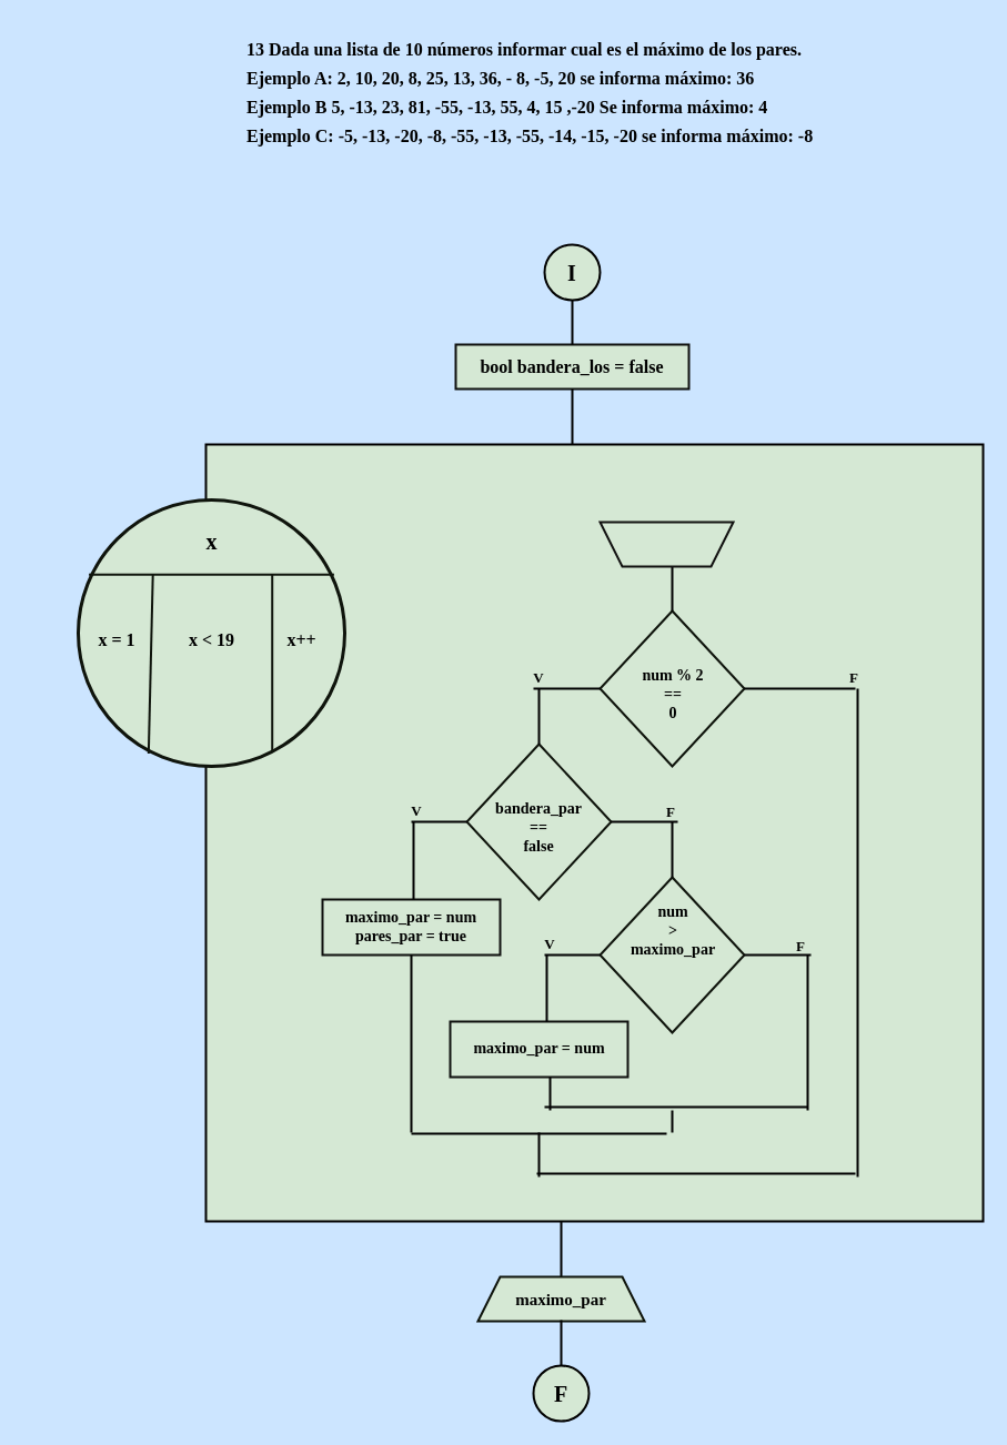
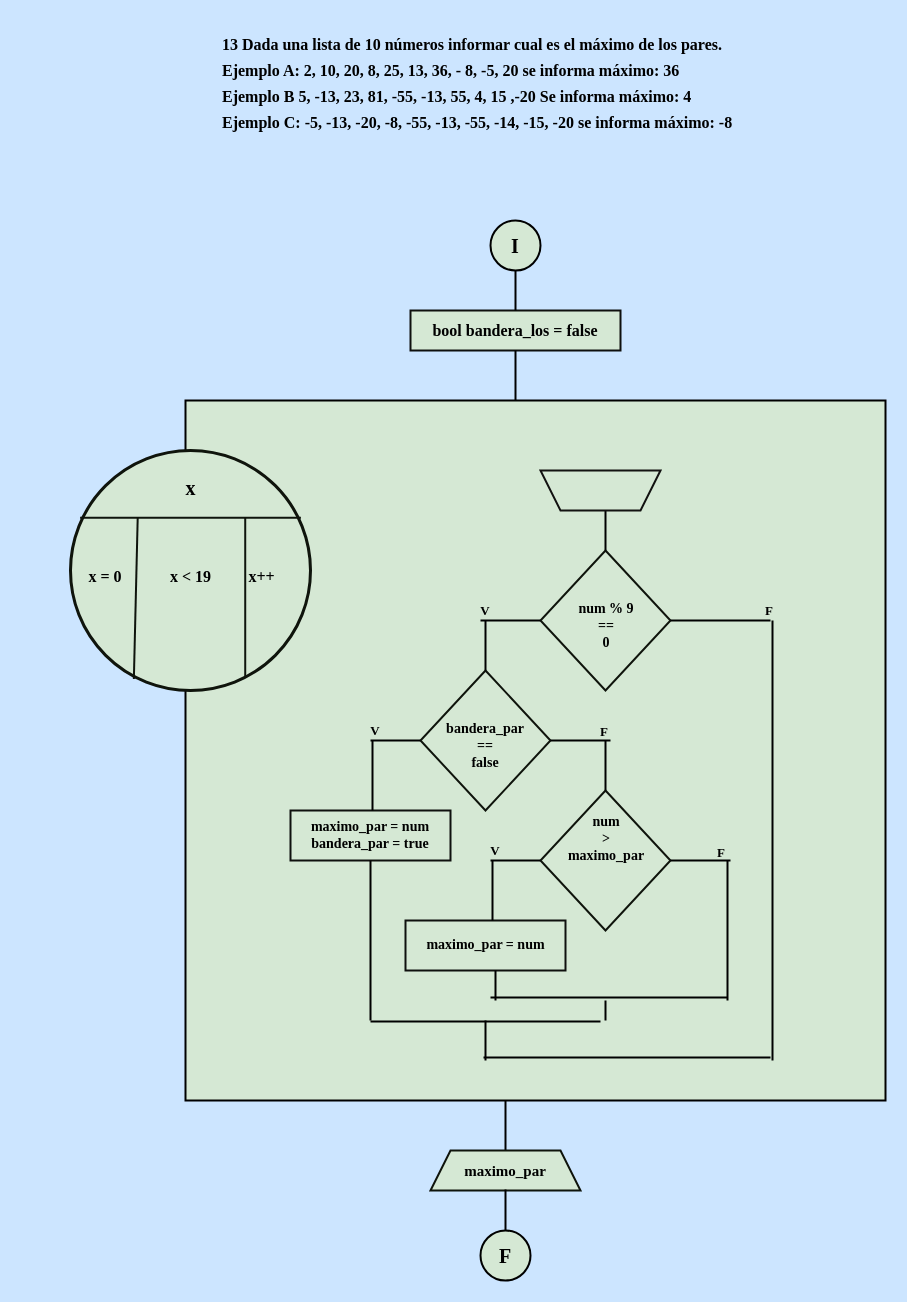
- <mxCell id="40" value="&lt;font color=&quot;#000000&quot; size=&quot;1&quot; face=&quot;Comic Sans MS&quot;&gt;&lt;b style=&quot;font-size: 16px;&quot;&gt;x++&lt;/b&gt;&lt;/font&gt;" style="text;strokeColor=none;align=center;fillColor=none;html=1;verticalAlign=middle;whiteSpace=wrap;rounded=0;fontFamily=Architects Daughter;fontSource=https://fonts.googleapis.com/css?family=Architects+Daughter;container=0;" vertex="1" parent="33"><mxGeometry x="172.525" y="113.535" width="56.566" height="24.242" as="geometry" /></mxCell>
+ <mxCell id="40" value="&lt;font color=&quot;#000000&quot; size=&quot;1&quot; face=&quot;Comic Sans MS&quot;&gt;&lt;b style=&quot;font-size: 16px;&quot;&gt;x++&lt;/b&gt;&lt;/font&gt;" style="text;strokeColor=none;align=center;fillColor=none;html=1;verticalAlign=middle;whiteSpace=wrap;rounded=0;fontFamily=Architects Daughter;fontSource=https://fonts.googleapis.com/css?family=Architects+Daughter;container=0;" vertex="1" parent="33"><mxGeometry x="162.525" y="113.535" width="56.566" height="24.242" as="geometry" /></mxCell>
- <mxCell id="41" value="&lt;font color=&quot;#000000&quot; size=&quot;1&quot; face=&quot;Comic Sans MS&quot;&gt;&lt;b style=&quot;font-size: 16px;&quot;&gt;x = 1&lt;/b&gt;&lt;/font&gt;" style="text;strokeColor=none;align=center;fillColor=none;html=1;verticalAlign=middle;whiteSpace=wrap;rounded=0;fontFamily=Architects Daughter;fontSource=https://fonts.googleapis.com/css?family=Architects+Daughter;container=0;" vertex="1" parent="33"><mxGeometry x="10" y="110.54" width="50" height="30" as="geometry" /></mxCell>
+ <mxCell id="41" value="&lt;font color=&quot;#000000&quot; size=&quot;1&quot; face=&quot;Comic Sans MS&quot;&gt;&lt;b style=&quot;font-size: 16px;&quot;&gt;x = 0&lt;/b&gt;&lt;/font&gt;" style="text;strokeColor=none;align=center;fillColor=none;html=1;verticalAlign=middle;whiteSpace=wrap;rounded=0;fontFamily=Architects Daughter;fontSource=https://fonts.googleapis.com/css?family=Architects+Daughter;container=0;" vertex="1" parent="33"><mxGeometry x="10" y="110.54" width="50" height="30" as="geometry" /></mxCell>
- <mxCell id="8" value="&lt;b&gt;&lt;font color=&quot;#000000&quot; style=&quot;font-size: 14px;&quot; face=&quot;Comic Sans MS&quot;&gt;num % 2&lt;/font&gt;&lt;/b&gt;&lt;div&gt;&lt;b&gt;&lt;font color=&quot;#000000&quot; style=&quot;font-size: 14px;&quot; face=&quot;Comic Sans MS&quot;&gt;==&lt;/font&gt;&lt;/b&gt;&lt;/div&gt;&lt;div&gt;&lt;b&gt;&lt;font color=&quot;#000000&quot; style=&quot;font-size: 14px;&quot; face=&quot;Comic Sans MS&quot;&gt;0&lt;/font&gt;&lt;/b&gt;&lt;/div&gt;" style="text;strokeColor=none;align=center;fillColor=none;html=1;verticalAlign=middle;whiteSpace=wrap;rounded=0;fontFamily=Architects Daughter;fontSource=https%3A%2F%2Ffonts.googleapis.com%2Fcss%3Ffamily%3DArchitects%2BDaughter;" vertex="1" parent="6"><mxGeometry x="21" y="46" width="90" height="60" as="geometry" /></mxCell>
+ <mxCell id="8" value="&lt;b&gt;&lt;font color=&quot;#000000&quot; style=&quot;font-size: 14px;&quot; face=&quot;Comic Sans MS&quot;&gt;num % 9&lt;/font&gt;&lt;/b&gt;&lt;div&gt;&lt;b&gt;&lt;font color=&quot;#000000&quot; style=&quot;font-size: 14px;&quot; face=&quot;Comic Sans MS&quot;&gt;==&lt;/font&gt;&lt;/b&gt;&lt;/div&gt;&lt;div&gt;&lt;b&gt;&lt;font color=&quot;#000000&quot; style=&quot;font-size: 14px;&quot; face=&quot;Comic Sans MS&quot;&gt;0&lt;/font&gt;&lt;/b&gt;&lt;/div&gt;" style="text;strokeColor=none;align=center;fillColor=none;html=1;verticalAlign=middle;whiteSpace=wrap;rounded=0;fontFamily=Architects Daughter;fontSource=https%3A%2F%2Ffonts.googleapis.com%2Fcss%3Ffamily%3DArchitects%2BDaughter;" vertex="1" parent="6"><mxGeometry x="21" y="46" width="90" height="60" as="geometry" /></mxCell>
- <mxCell id="17" value="&lt;b style=&quot;font-size: 14px;&quot;&gt;&lt;font color=&quot;#000000&quot; style=&quot;font-size: 14px;&quot; face=&quot;Comic Sans MS&quot;&gt;maximo_par = num&lt;/font&gt;&lt;/b&gt;&lt;div style=&quot;font-size: 14px;&quot;&gt;&lt;b&gt;&lt;font color=&quot;#000000&quot; style=&quot;font-size: 14px;&quot; face=&quot;Comic Sans MS&quot;&gt;pares_par = true&lt;/font&gt;&lt;/b&gt;&lt;/div&gt;" style="text;strokeColor=none;align=center;fillColor=none;html=1;verticalAlign=middle;whiteSpace=wrap;rounded=0;fontFamily=Architects Daughter;fontSource=https://fonts.googleapis.com/css?family=Architects+Daughter;" vertex="1" parent="15"><mxGeometry x="10" y="5" width="140" height="40" as="geometry" /></mxCell>
+ <mxCell id="17" value="&lt;b style=&quot;font-size: 14px;&quot;&gt;&lt;font color=&quot;#000000&quot; style=&quot;font-size: 14px;&quot; face=&quot;Comic Sans MS&quot;&gt;maximo_par = num&lt;/font&gt;&lt;/b&gt;&lt;div style=&quot;font-size: 14px;&quot;&gt;&lt;b&gt;&lt;font color=&quot;#000000&quot; style=&quot;font-size: 14px;&quot; face=&quot;Comic Sans MS&quot;&gt;bandera_par = true&lt;/font&gt;&lt;/b&gt;&lt;/div&gt;" style="text;strokeColor=none;align=center;fillColor=none;html=1;verticalAlign=middle;whiteSpace=wrap;rounded=0;fontFamily=Architects Daughter;fontSource=https://fonts.googleapis.com/css?family=Architects+Daughter;" vertex="1" parent="15"><mxGeometry x="10" y="5" width="140" height="40" as="geometry" /></mxCell>
